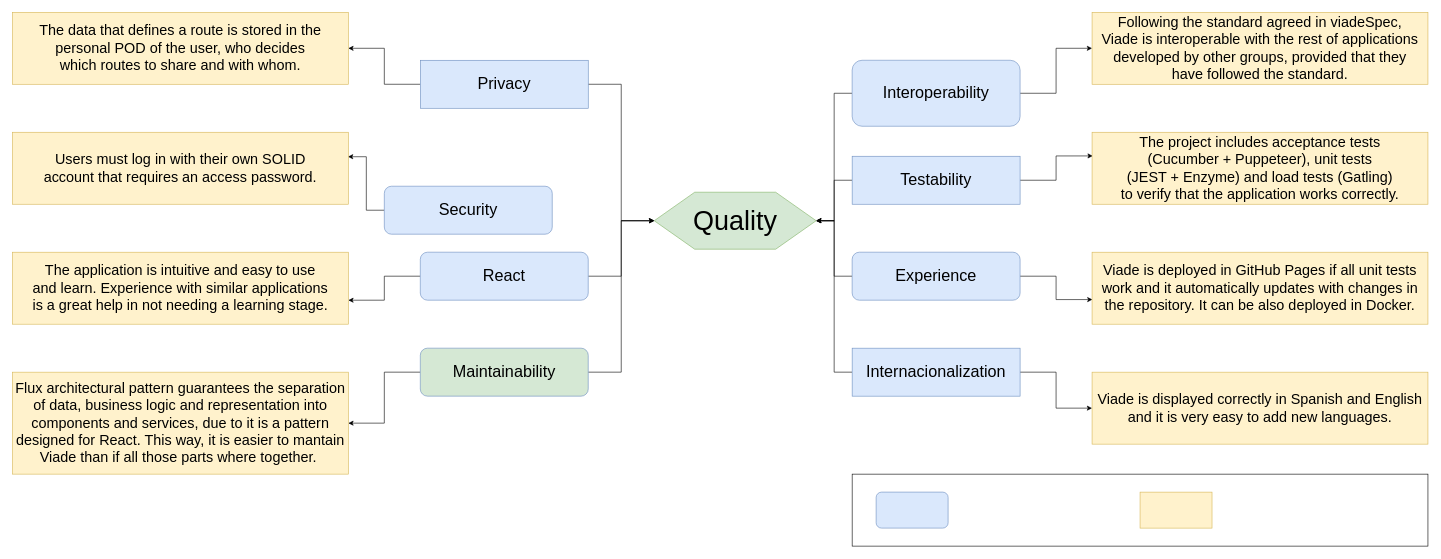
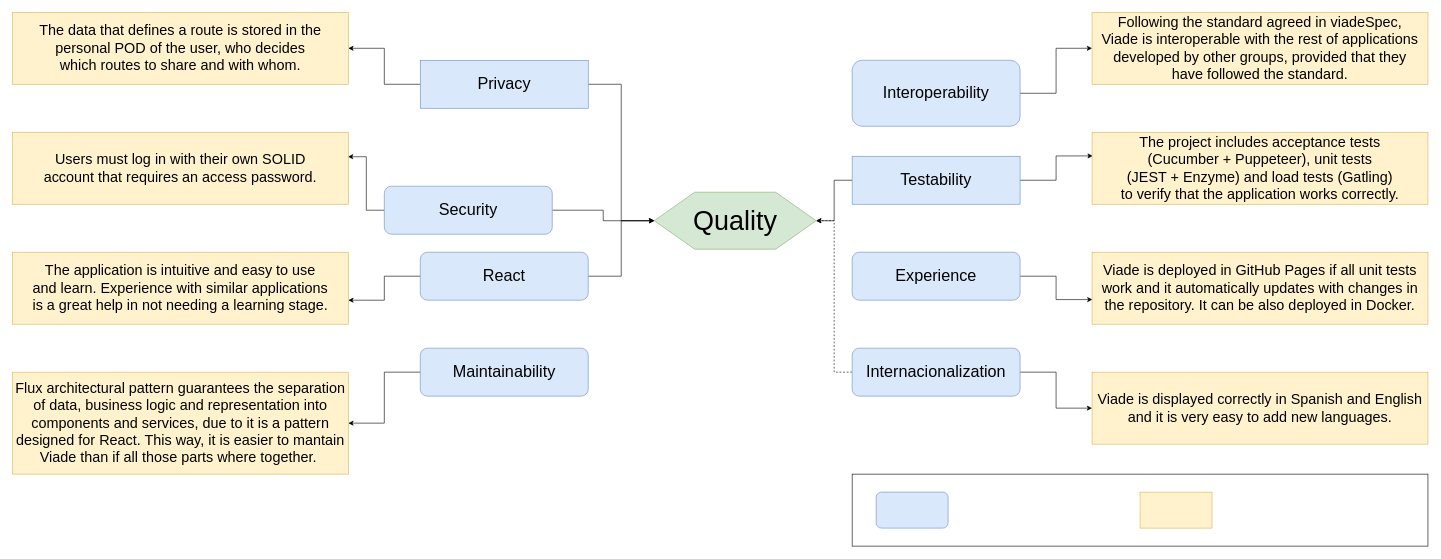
- <mxCell id="18" style="edgeStyle=orthogonalEdgeStyle;rounded=0;orthogonalLoop=1;jettySize=auto;html=1;entryX=1;entryY=0.5;entryDx=0;entryDy=0;" edge="1" parent="1" source="20" target="27"><mxGeometry relative="1" as="geometry" /></mxCell>
+ <mxCell id="6" style="edgeStyle=orthogonalEdgeStyle;rounded=0;orthogonalLoop=1;jettySize=auto;html=1;entryX=0;entryY=0.5;entryDx=0;entryDy=0;" edge="1" parent="1" source="8" target="27"><mxGeometry relative="1" as="geometry" /></mxCell>
- <mxCell id="24" style="edgeStyle=orthogonalEdgeStyle;rounded=0;orthogonalLoop=1;jettySize=auto;html=1;entryX=1;entryY=0.5;entryDx=0;entryDy=0;" edge="1" parent="1" source="26" target="27"><mxGeometry relative="1" as="geometry" /></mxCell>
- <mxCell id="21" style="edgeStyle=orthogonalEdgeStyle;rounded=0;orthogonalLoop=1;jettySize=auto;html=1;entryX=1;entryY=0.5;entryDx=0;entryDy=0;" edge="1" parent="1" source="23" target="27"><mxGeometry relative="1" as="geometry" /></mxCell>
+ <mxCell id="21" style="edgeStyle=orthogonalEdgeStyle;rounded=0;orthogonalLoop=1;jettySize=auto;html=1;entryX=1;entryY=0.5;entryDx=0;entryDy=0;dashed=1;" edge="1" parent="1" source="23" target="27"><mxGeometry relative="1" as="geometry" /></mxCell>
- <mxCell id="3" style="edgeStyle=orthogonalEdgeStyle;rounded=0;orthogonalLoop=1;jettySize=auto;html=1;entryX=0;entryY=0.5;entryDx=0;entryDy=0;" edge="1" parent="1" source="5" target="27"><mxGeometry relative="1" as="geometry" /></mxCell>
- <mxCell id="5" value="&lt;font style=&quot;font-size: 27px&quot;&gt;Maintainability&lt;/font&gt;" style="rounded=1;whiteSpace=wrap;html=1;fillColor=#d5e8d4;strokeColor=#6c8ebf;" vertex="1" parent="1"><mxGeometry x="700" y="580" width="280" height="80" as="geometry" /></mxCell>
+ <mxCell id="5" value="&lt;font style=&quot;font-size: 27px&quot;&gt;Maintainability&lt;/font&gt;" style="rounded=1;whiteSpace=wrap;html=1;fillColor=#dae8fc;strokeColor=#6c8ebf;" vertex="1" parent="1"><mxGeometry x="700" y="580" width="280" height="80" as="geometry" /></mxCell>
- <mxCell id="23" value="&lt;font style=&quot;font-size: 27px&quot;&gt;Internacionalization&lt;/font&gt;" style="whiteSpace=wrap;html=1;fillColor=#dae8fc;strokeColor=#6c8ebf;rounded=0;" vertex="1" parent="1"><mxGeometry x="1420" y="580" width="280" height="80" as="geometry" /></mxCell>
+ <mxCell id="23" value="&lt;font style=&quot;font-size: 27px&quot;&gt;Internacionalization&lt;/font&gt;" style="rounded=1;whiteSpace=wrap;html=1;fillColor=#dae8fc;strokeColor=#6c8ebf;" vertex="1" parent="1"><mxGeometry x="1420" y="580" width="280" height="80" as="geometry" /></mxCell>
